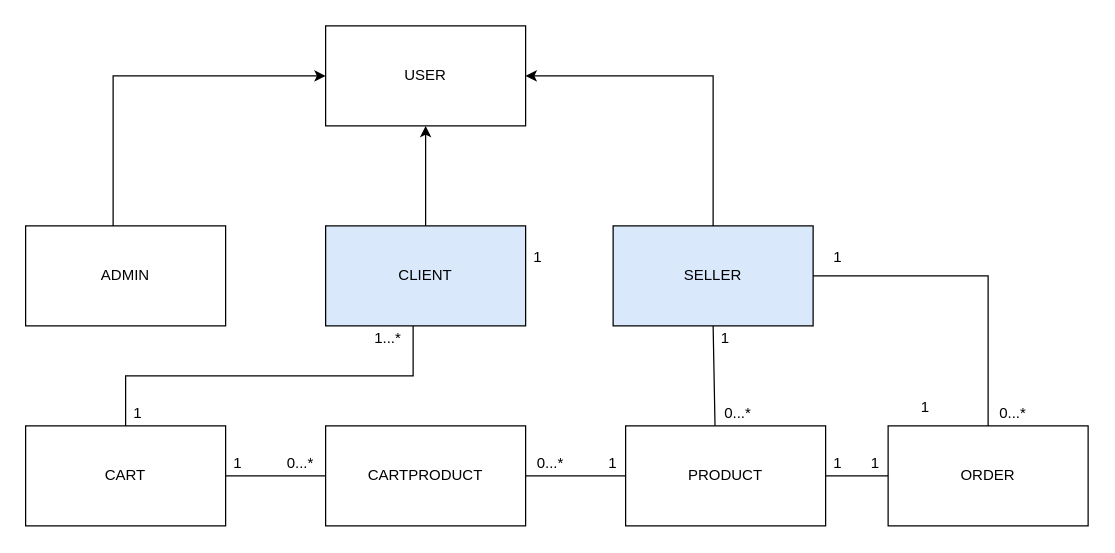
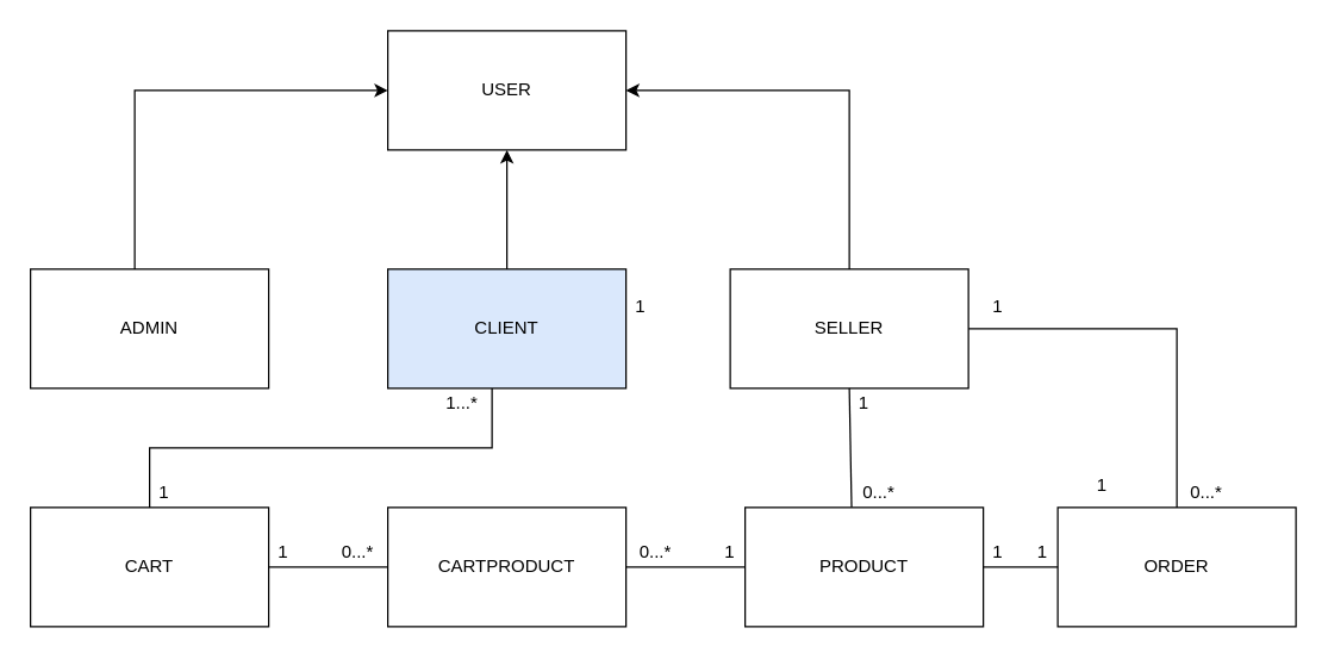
- <mxCell id="7" value="SELLER" style="rounded=0;whiteSpace=wrap;html=1;fillColor=#dae8fc;" parent="1" vertex="1"><mxGeometry x="490" y="180" width="160" height="80" as="geometry" /></mxCell>
+ <mxCell id="7" value="SELLER" style="rounded=0;whiteSpace=wrap;html=1;" parent="1" vertex="1"><mxGeometry x="490" y="180" width="160" height="80" as="geometry" /></mxCell>
